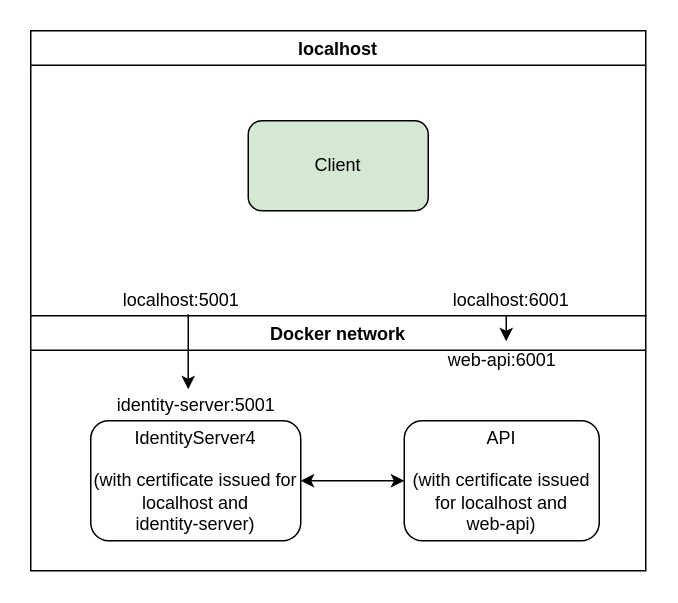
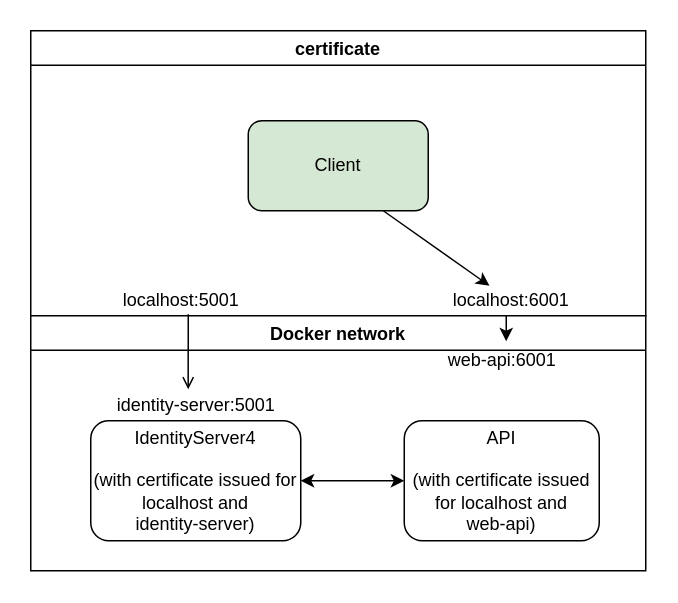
- <mxCell id="2" value="localhost" style="swimlane;" vertex="1" parent="1"><mxGeometry x="20" y="20" width="410" height="190" as="geometry"><mxRectangle x="100" y="130" width="80" height="23" as="alternateBounds" /></mxGeometry></mxCell>
+ <mxCell id="2" value="certificate" style="swimlane;" vertex="1" parent="1"><mxGeometry x="20" y="20" width="410" height="190" as="geometry"><mxRectangle x="100" y="130" width="80" height="23" as="alternateBounds" /></mxGeometry></mxCell>
+ <mxCell id="10" value="" style="endArrow=classic;html=1;exitX=0.75;exitY=1;exitDx=0;exitDy=0;" edge="1" parent="1" source="3" target="12"><mxGeometry width="50" height="50" relative="1" as="geometry"><mxPoint x="260" y="102" as="sourcePoint" /><mxPoint x="320" y="110" as="targetPoint" /></mxGeometry></mxCell>
- <mxCell id="13" value="" style="endArrow=classic;html=1;exitX=0.55;exitY=0.95;exitDx=0;exitDy=0;exitPerimeter=0;entryX=0.458;entryY=-0.05;entryDx=0;entryDy=0;entryPerimeter=0;" edge="1" parent="1" source="11" target="8"><mxGeometry width="50" height="50" relative="1" as="geometry"><mxPoint x="186.96" y="101.02" as="sourcePoint" /><mxPoint x="125" y="192" as="targetPoint" /></mxGeometry></mxCell>
+ <mxCell id="13" value="" style="endArrow=open;html=1;exitX=0.55;exitY=0.95;exitDx=0;exitDy=0;exitPerimeter=0;entryX=0.458;entryY=-0.05;entryDx=0;entryDy=0;entryPerimeter=0;" edge="1" parent="1" source="11" target="8"><mxGeometry width="50" height="50" relative="1" as="geometry"><mxPoint x="186.96" y="101.02" as="sourcePoint" /><mxPoint x="125" y="192" as="targetPoint" /></mxGeometry></mxCell>
